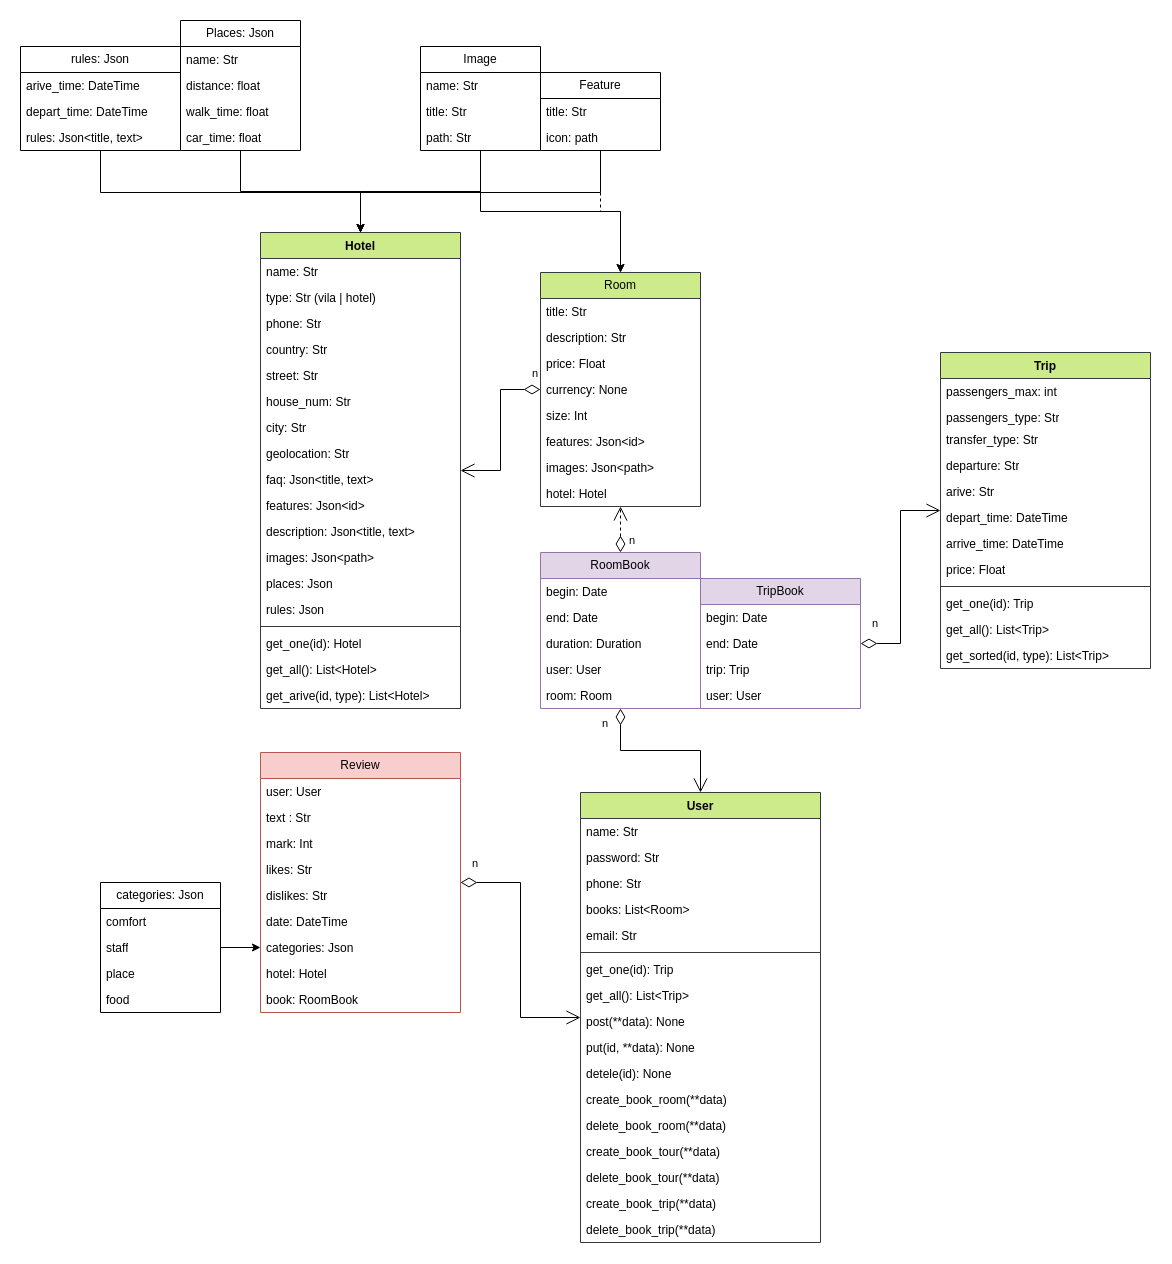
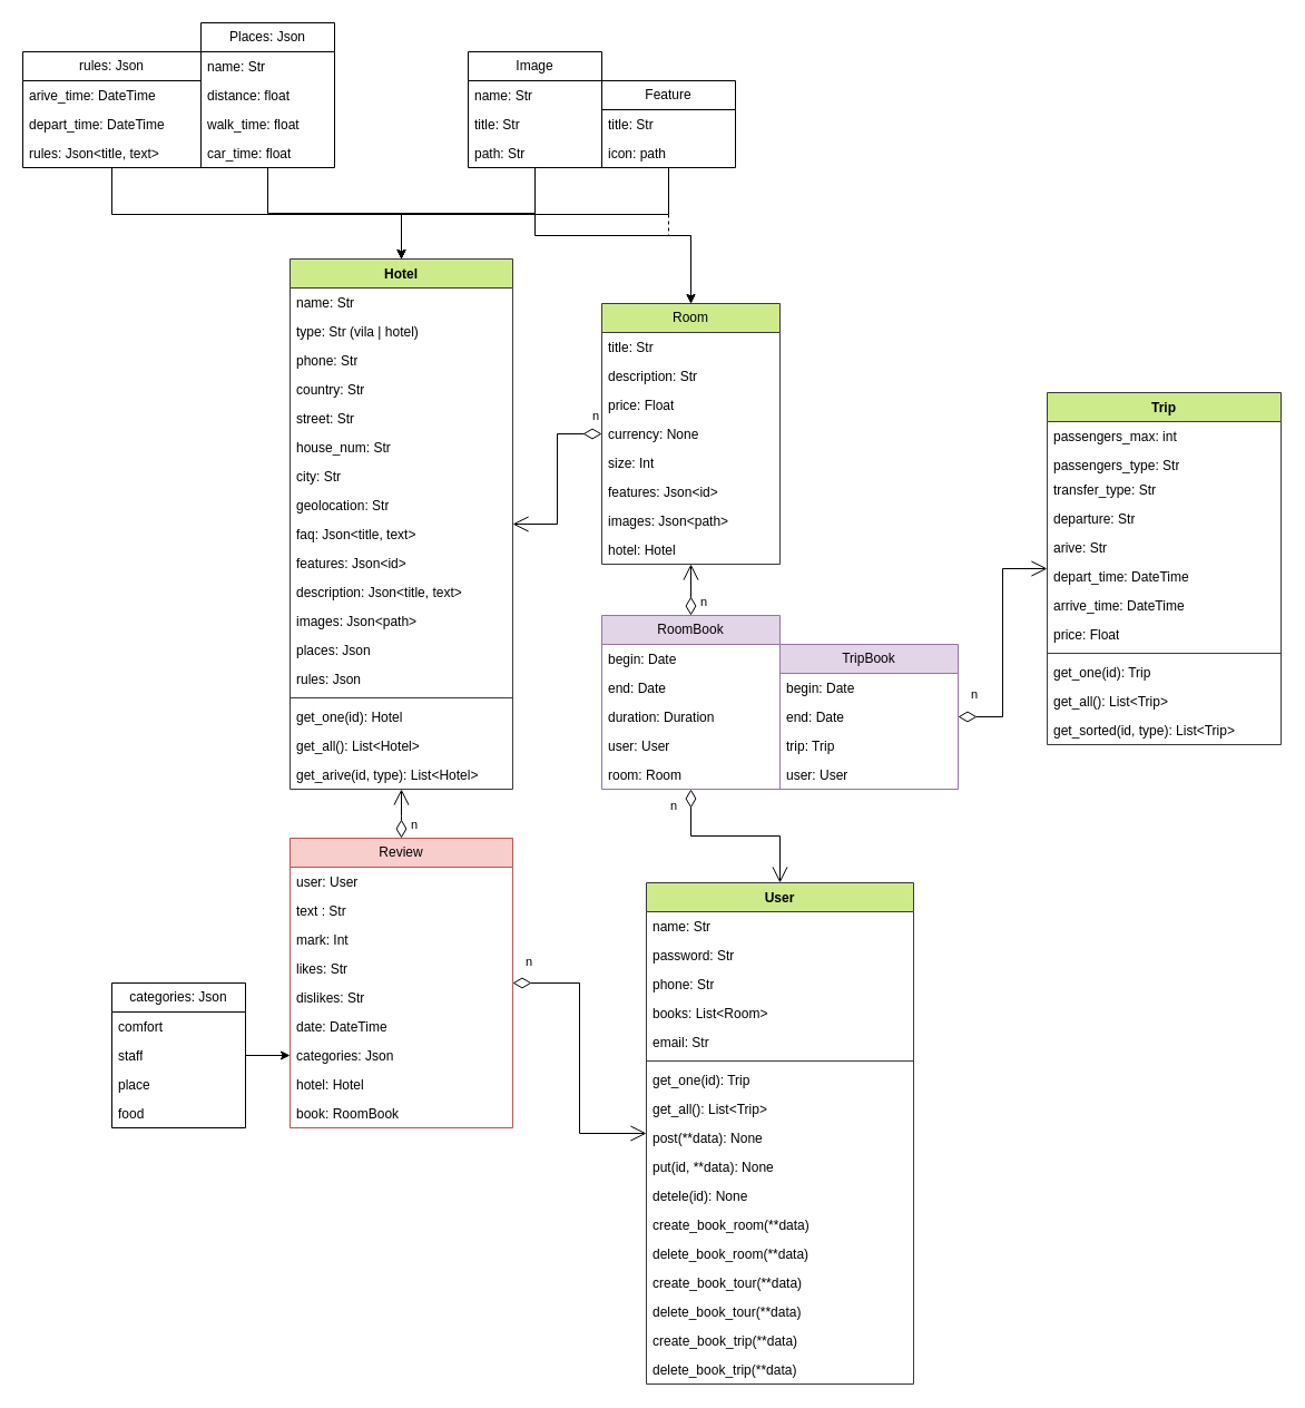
- <mxCell id="113" value="n" style="endArrow=open;html=1;endSize=12;startArrow=diamondThin;startSize=14;startFill=0;edgeStyle=orthogonalEdgeStyle;align=left;verticalAlign=bottom;rounded=0;dashed=1;" parent="1" source="38" target="23" edge="1"><mxGeometry x="-0.876" y="-7" relative="1" as="geometry"><mxPoint x="550" y="399" as="sourcePoint" /><mxPoint x="470" y="480" as="targetPoint" /><mxPoint as="offset" /></mxGeometry></mxCell>
+ <mxCell id="113" value="n" style="endArrow=open;html=1;endSize=12;startArrow=diamondThin;startSize=14;startFill=0;edgeStyle=orthogonalEdgeStyle;align=left;verticalAlign=bottom;rounded=0;" parent="1" source="38" target="23" edge="1"><mxGeometry x="-0.876" y="-7" relative="1" as="geometry"><mxPoint x="550" y="399" as="sourcePoint" /><mxPoint x="470" y="480" as="targetPoint" /><mxPoint as="offset" /></mxGeometry></mxCell>
+ <mxCell id="112" value="n" style="endArrow=open;html=1;endSize=12;startArrow=diamondThin;startSize=14;startFill=0;edgeStyle=orthogonalEdgeStyle;align=left;verticalAlign=bottom;rounded=0;" parent="1" source="2" target="50" edge="1"><mxGeometry x="-0.876" y="-7" relative="1" as="geometry"><mxPoint x="550" y="399" as="sourcePoint" /><mxPoint x="470" y="480" as="targetPoint" /><mxPoint as="offset" /><Array as="points"><mxPoint x="360" y="732" /><mxPoint x="360" y="732" /></Array></mxGeometry></mxCell>
